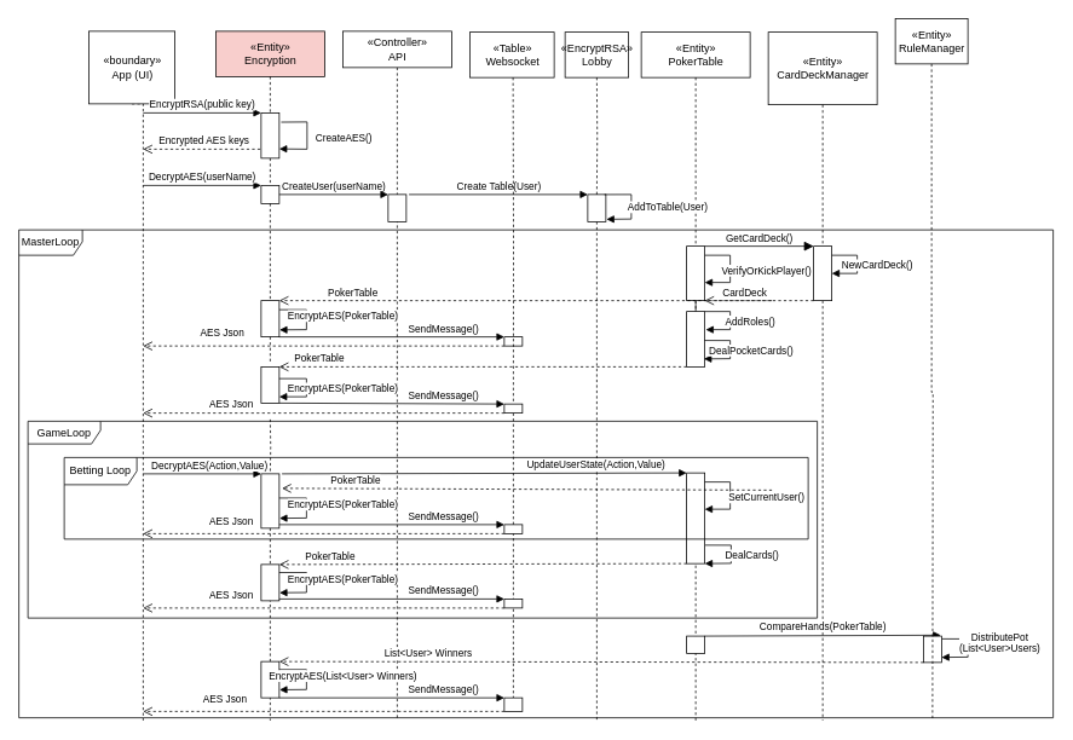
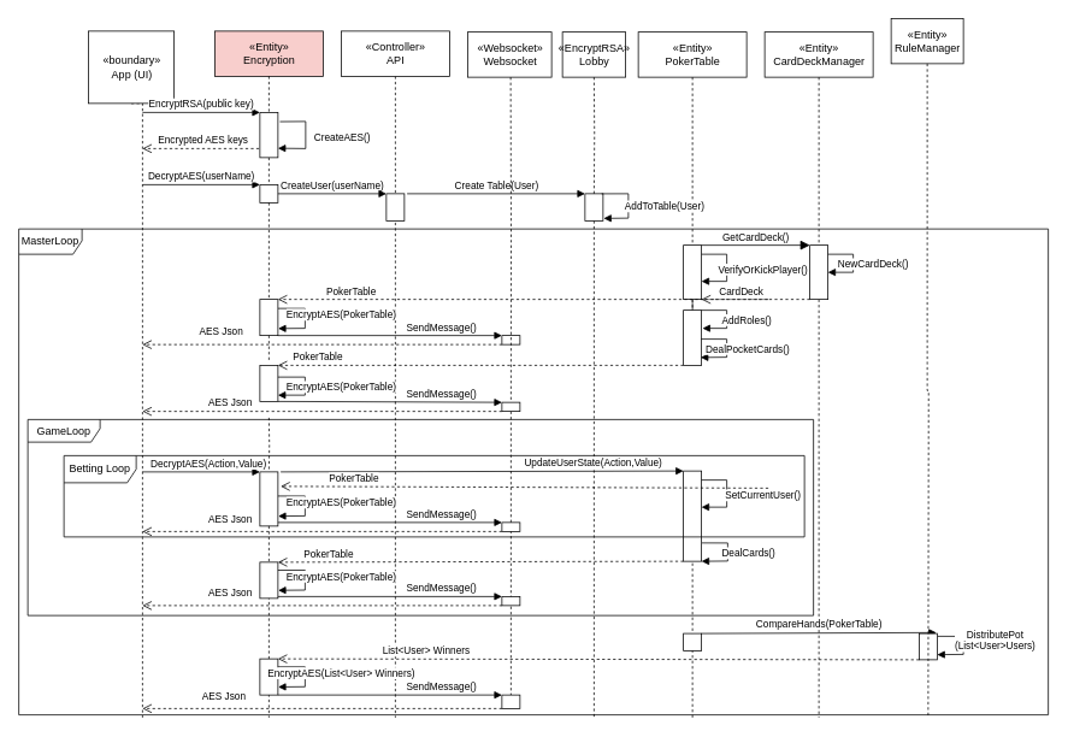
- <mxCell id="9" value="«Controller»&lt;br&gt;API" style="html=1;" parent="1" vertex="1"><mxGeometry x="377" y="34" width="120" height="40" as="geometry" /></mxCell>
+ <mxCell id="9" value="«Controller»&lt;br&gt;API" style="html=1;" parent="1" vertex="1"><mxGeometry x="377" y="34" width="120" height="50" as="geometry" /></mxCell>
- <mxCell id="63" value="«Table»&lt;br&gt;Websocket" style="html=1;" parent="1" vertex="1"><mxGeometry x="517" y="35" width="93" height="50" as="geometry" /></mxCell>
+ <mxCell id="63" value="«Websocket»&lt;br&gt;Websocket" style="html=1;" parent="1" vertex="1"><mxGeometry x="517" y="35" width="93" height="50" as="geometry" /></mxCell>
- <mxCell id="12" value="«Entity»&lt;br&gt;CardDeckManager" style="html=1;" parent="1" vertex="1"><mxGeometry x="846" y="35" width="120" height="80" as="geometry" /></mxCell>
+ <mxCell id="12" value="«Entity»&lt;br&gt;CardDeckManager" style="html=1;" parent="1" vertex="1"><mxGeometry x="846" y="35" width="120" height="50" as="geometry" /></mxCell>
